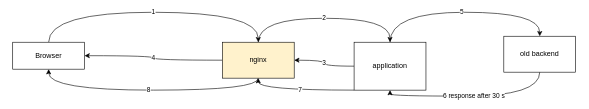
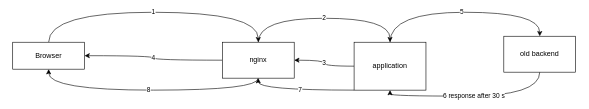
- <mxCell id="9" value="nginx" style="rounded=0;whiteSpace=wrap;html=1;fillColor=#fff2cc;" vertex="1" parent="1"><mxGeometry x="370" y="70" width="120" height="60" as="geometry" /></mxCell>
+ <mxCell id="9" value="nginx" style="rounded=0;whiteSpace=wrap;html=1;" vertex="1" parent="1"><mxGeometry x="370" y="70" width="120" height="60" as="geometry" /></mxCell>
